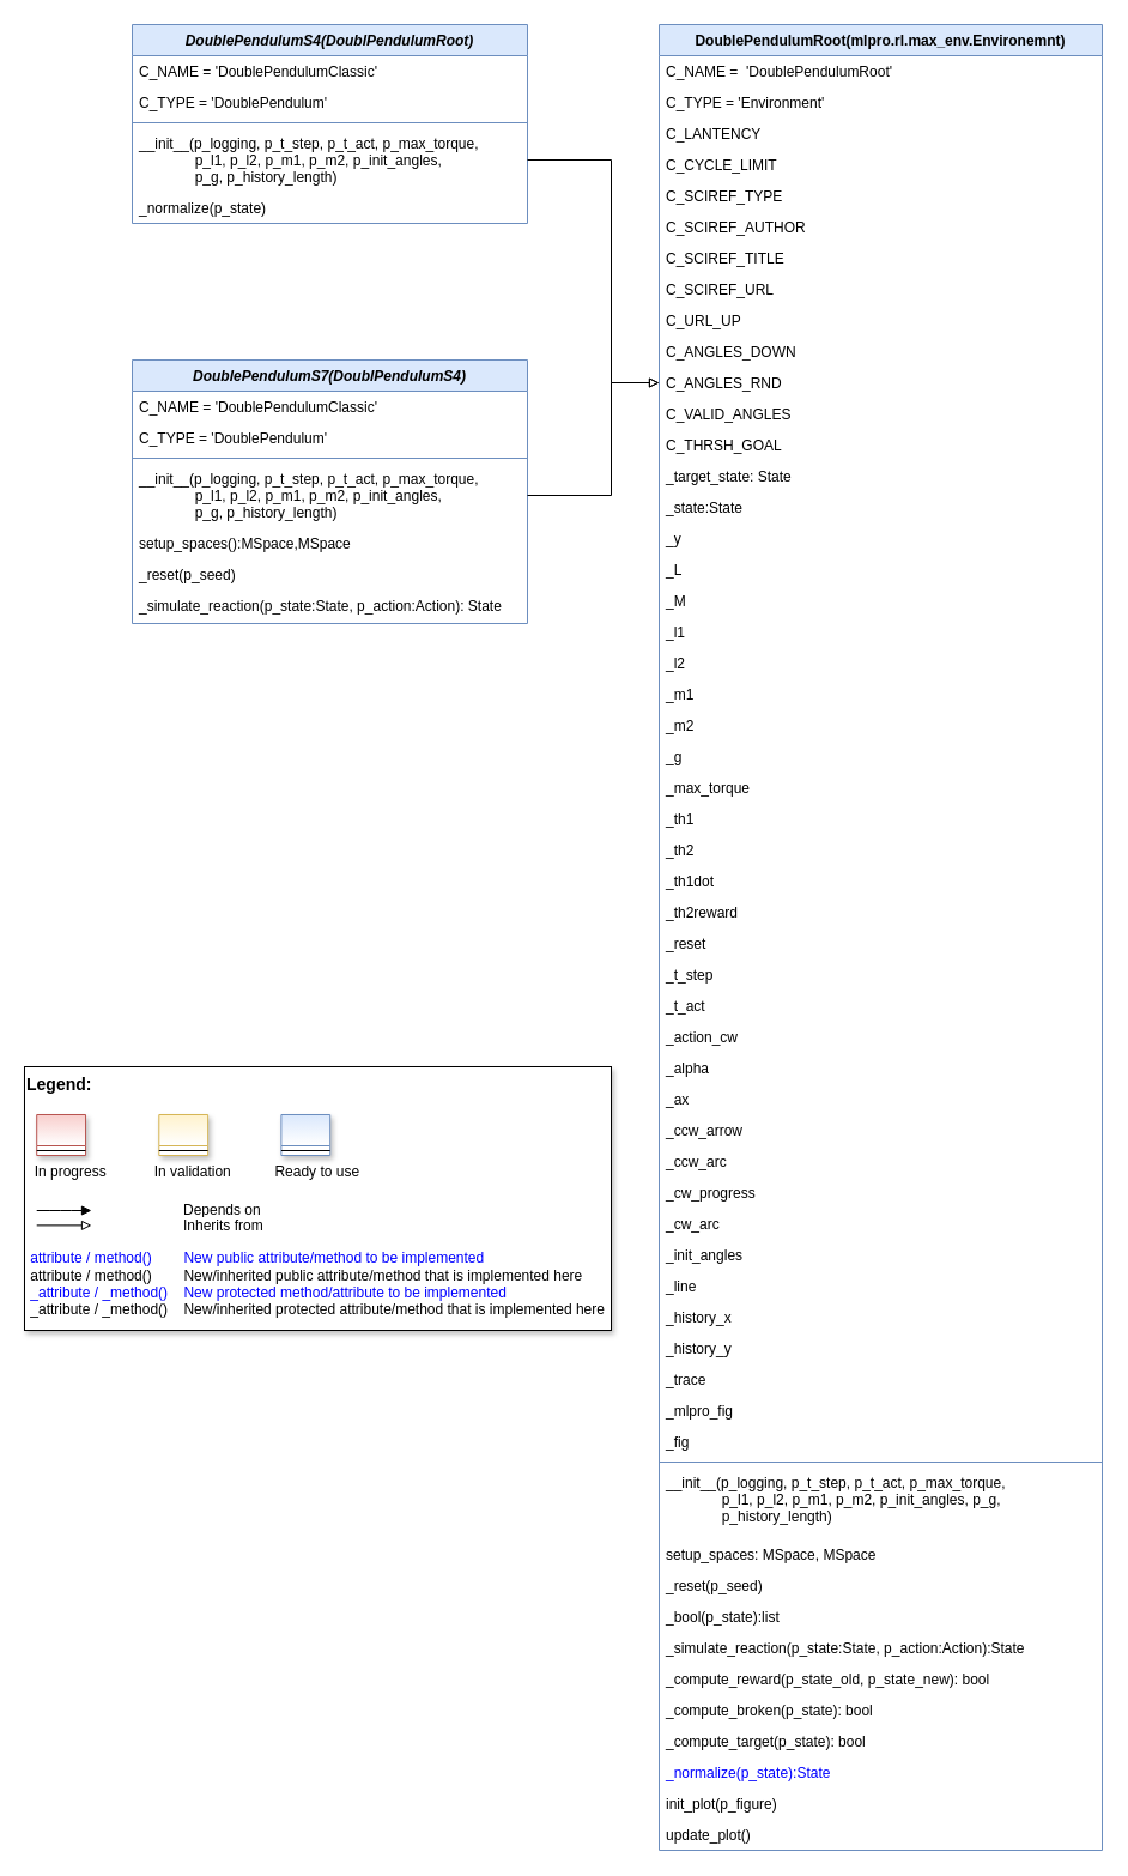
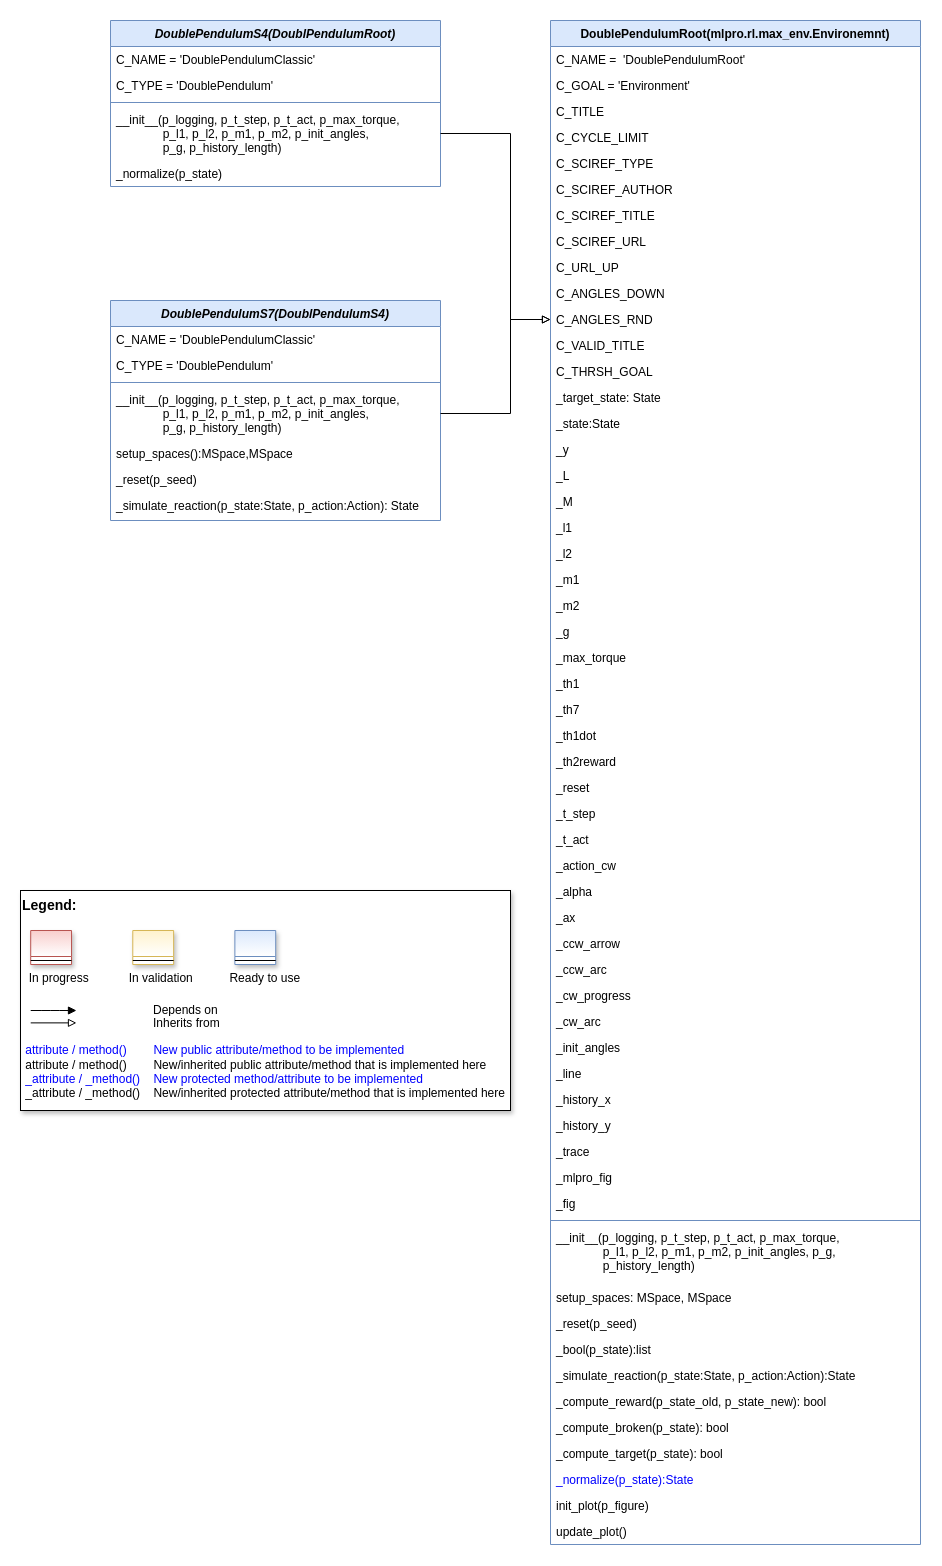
- <mxCell id="4" value="C_TYPE = 'Environment'" style="text;align=left;verticalAlign=top;spacingLeft=4;spacingRight=4;overflow=hidden;rotatable=0;points=[[0,0.5],[1,0.5]];portConstraint=eastwest;rounded=0;shadow=0;html=0;" parent="2" vertex="1"><mxGeometry y="52" width="370" height="26" as="geometry" /></mxCell>
+ <mxCell id="4" value="C_GOAL = 'Environment'" style="text;align=left;verticalAlign=top;spacingLeft=4;spacingRight=4;overflow=hidden;rotatable=0;points=[[0,0.5],[1,0.5]];portConstraint=eastwest;rounded=0;shadow=0;html=0;" parent="2" vertex="1"><mxGeometry y="52" width="370" height="26" as="geometry" /></mxCell>
- <mxCell id="5" value="C_LANTENCY" style="text;align=left;verticalAlign=top;spacingLeft=4;spacingRight=4;overflow=hidden;rotatable=0;points=[[0,0.5],[1,0.5]];portConstraint=eastwest;rounded=0;shadow=0;html=0;" parent="2" vertex="1"><mxGeometry y="78" width="370" height="26" as="geometry" /></mxCell>
+ <mxCell id="5" value="C_TITLE" style="text;align=left;verticalAlign=top;spacingLeft=4;spacingRight=4;overflow=hidden;rotatable=0;points=[[0,0.5],[1,0.5]];portConstraint=eastwest;rounded=0;shadow=0;html=0;" parent="2" vertex="1"><mxGeometry y="78" width="370" height="26" as="geometry" /></mxCell>
- <mxCell id="14" value="C_VALID_ANGLES" style="text;align=left;verticalAlign=top;spacingLeft=4;spacingRight=4;overflow=hidden;rotatable=0;points=[[0,0.5],[1,0.5]];portConstraint=eastwest;rounded=0;shadow=0;html=0;" parent="2" vertex="1"><mxGeometry y="312" width="370" height="26" as="geometry" /></mxCell>
+ <mxCell id="14" value="C_VALID_TITLE" style="text;align=left;verticalAlign=top;spacingLeft=4;spacingRight=4;overflow=hidden;rotatable=0;points=[[0,0.5],[1,0.5]];portConstraint=eastwest;rounded=0;shadow=0;html=0;" parent="2" vertex="1"><mxGeometry y="312" width="370" height="26" as="geometry" /></mxCell>
- <mxCell id="28" value="_th2" style="text;align=left;verticalAlign=top;spacingLeft=4;spacingRight=4;overflow=hidden;rotatable=0;points=[[0,0.5],[1,0.5]];portConstraint=eastwest;rounded=0;shadow=0;html=0;" parent="2" vertex="1"><mxGeometry y="676" width="370" height="26" as="geometry" /></mxCell>
+ <mxCell id="28" value="_th7" style="text;align=left;verticalAlign=top;spacingLeft=4;spacingRight=4;overflow=hidden;rotatable=0;points=[[0,0.5],[1,0.5]];portConstraint=eastwest;rounded=0;shadow=0;html=0;" parent="2" vertex="1"><mxGeometry y="676" width="370" height="26" as="geometry" /></mxCell>
